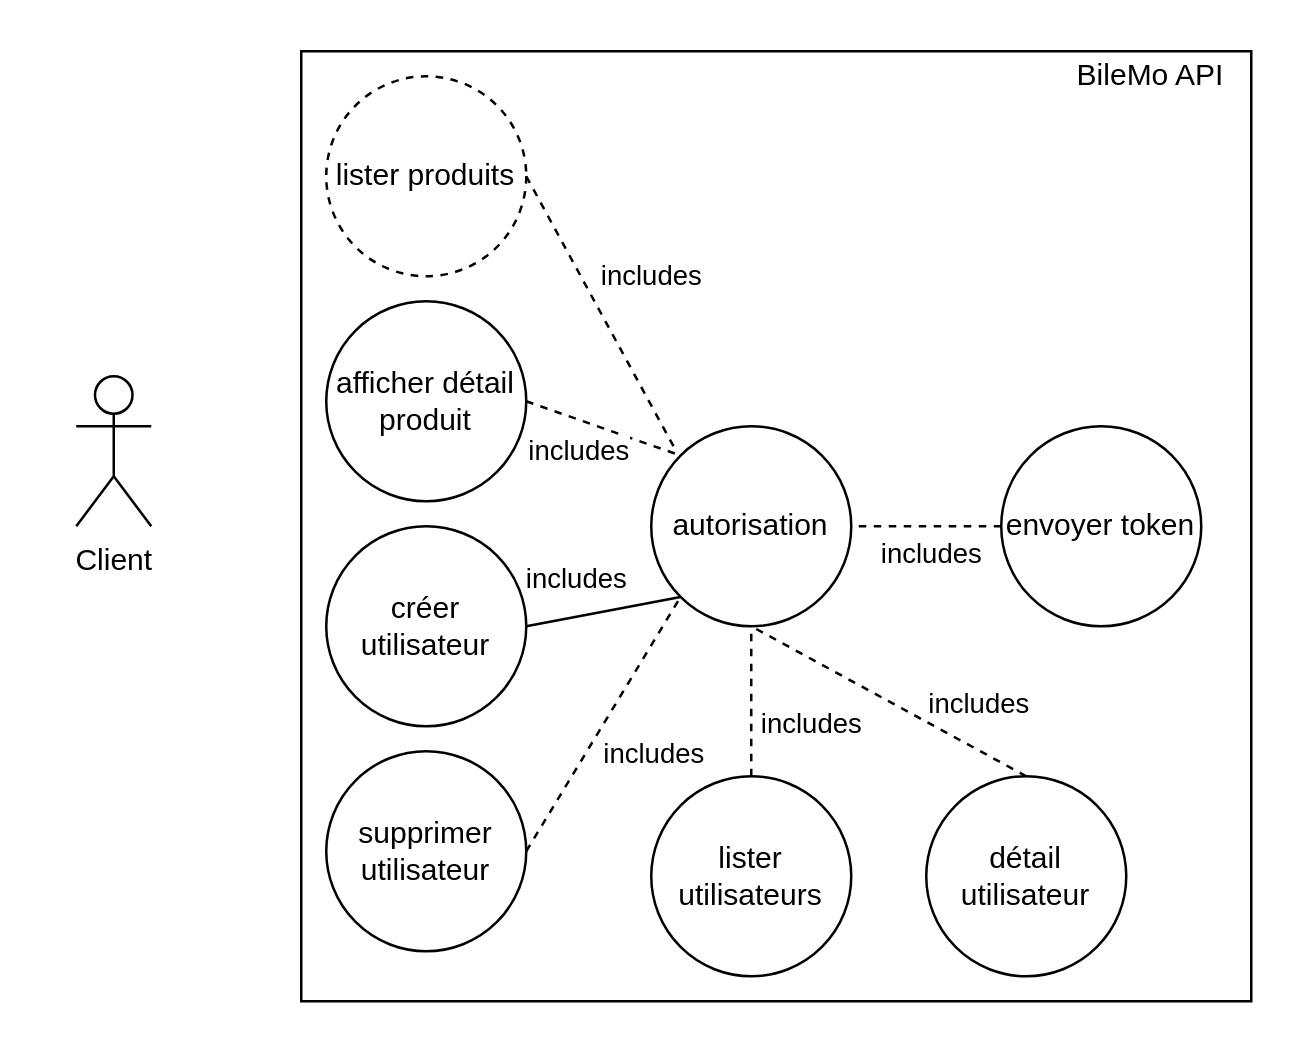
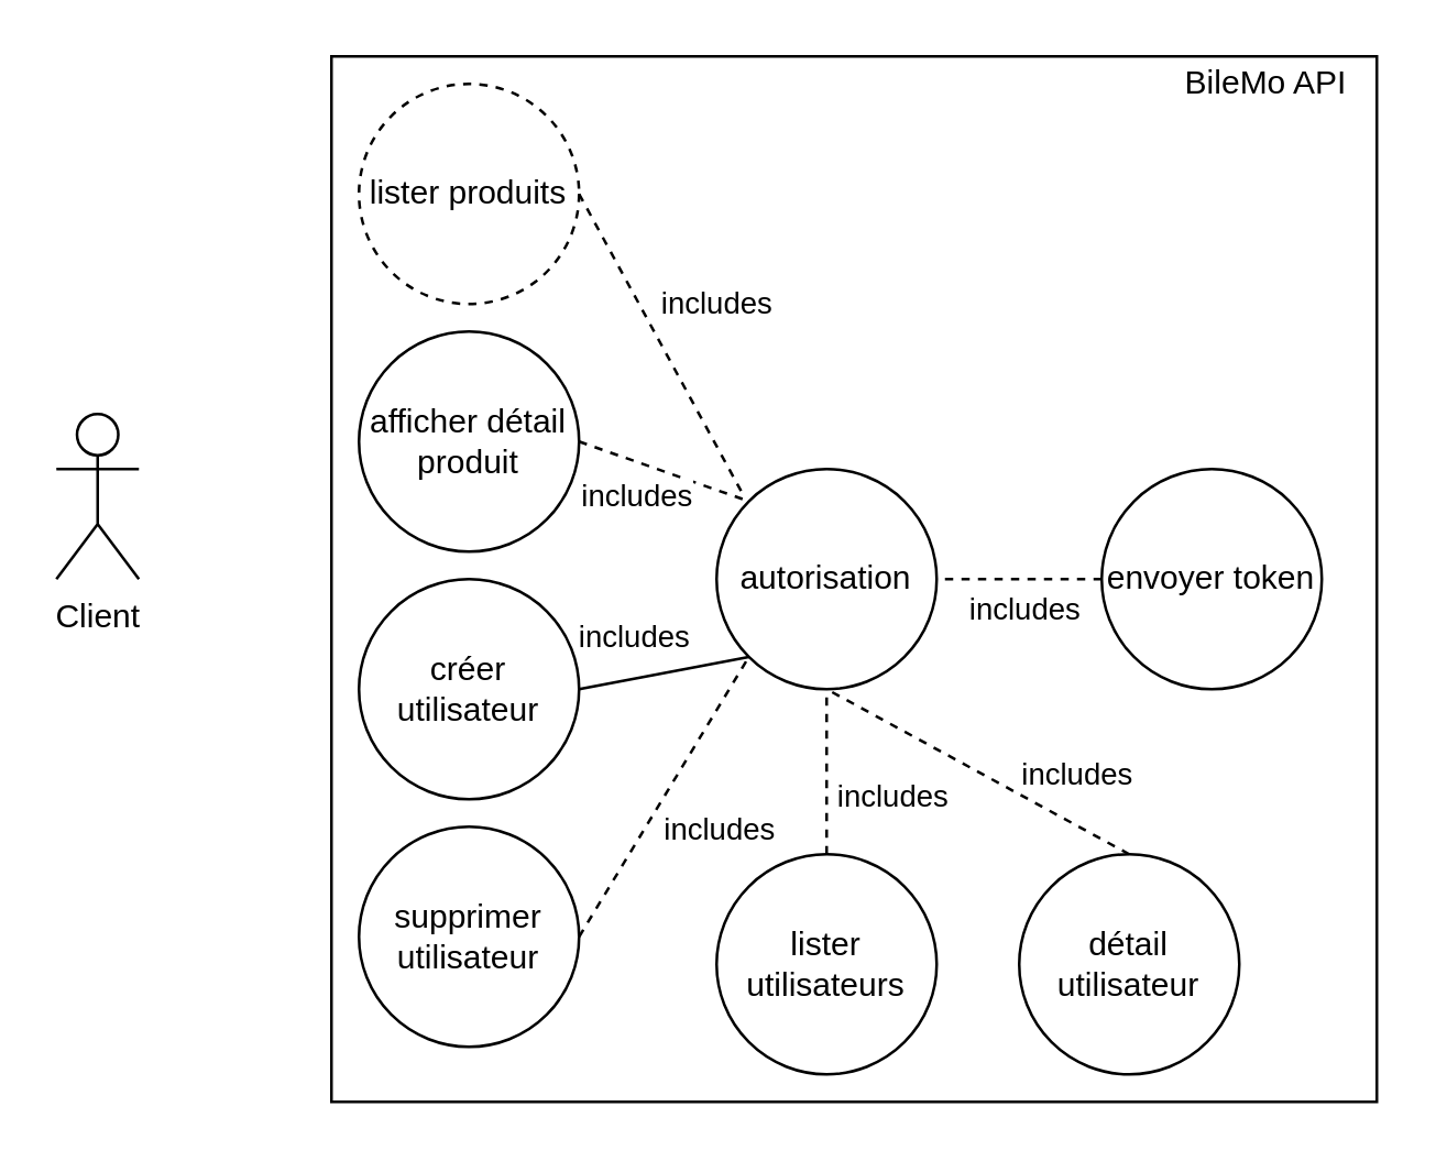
- <mxCell id="2" value="Client" style="shape=umlActor;verticalLabelPosition=bottom;verticalAlign=top;html=1;outlineConnect=0;" vertex="1" parent="1"><mxGeometry x="30" y="150" width="30" height="60" as="geometry" /></mxCell>
+ <mxCell id="2" value="Client" style="shape=umlActor;verticalLabelPosition=bottom;verticalAlign=top;html=1;outlineConnect=0;" vertex="1" parent="1"><mxGeometry x="20" y="150" width="30" height="60" as="geometry" /></mxCell>
